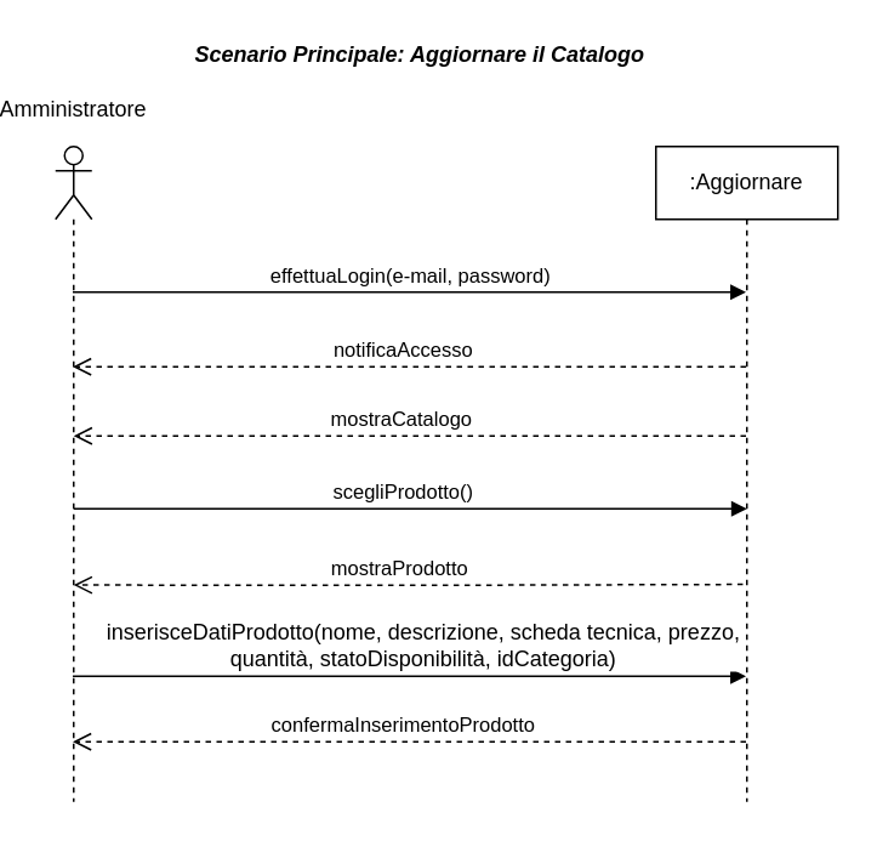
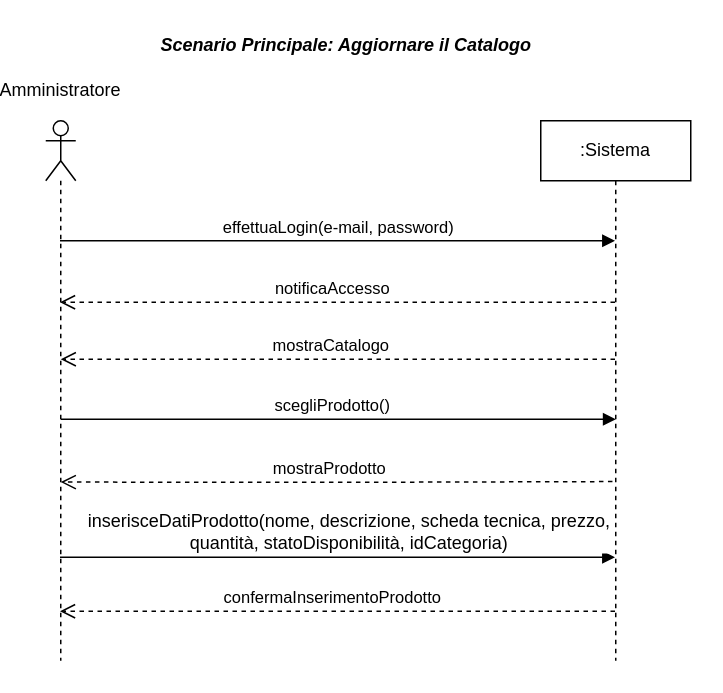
- <mxCell id="3" value=":Aggiornare" style="shape=umlLifeline;perimeter=lifelinePerimeter;whiteSpace=wrap;html=1;container=1;collapsible=0;recursiveResize=0;outlineConnect=0;" parent="1" vertex="1"><mxGeometry x="360" y="80" width="100" height="360" as="geometry" /></mxCell>
+ <mxCell id="3" value=":Sistema" style="shape=umlLifeline;perimeter=lifelinePerimeter;whiteSpace=wrap;html=1;container=1;collapsible=0;recursiveResize=0;outlineConnect=0;" parent="1" vertex="1"><mxGeometry x="360" y="80" width="100" height="360" as="geometry" /></mxCell>
